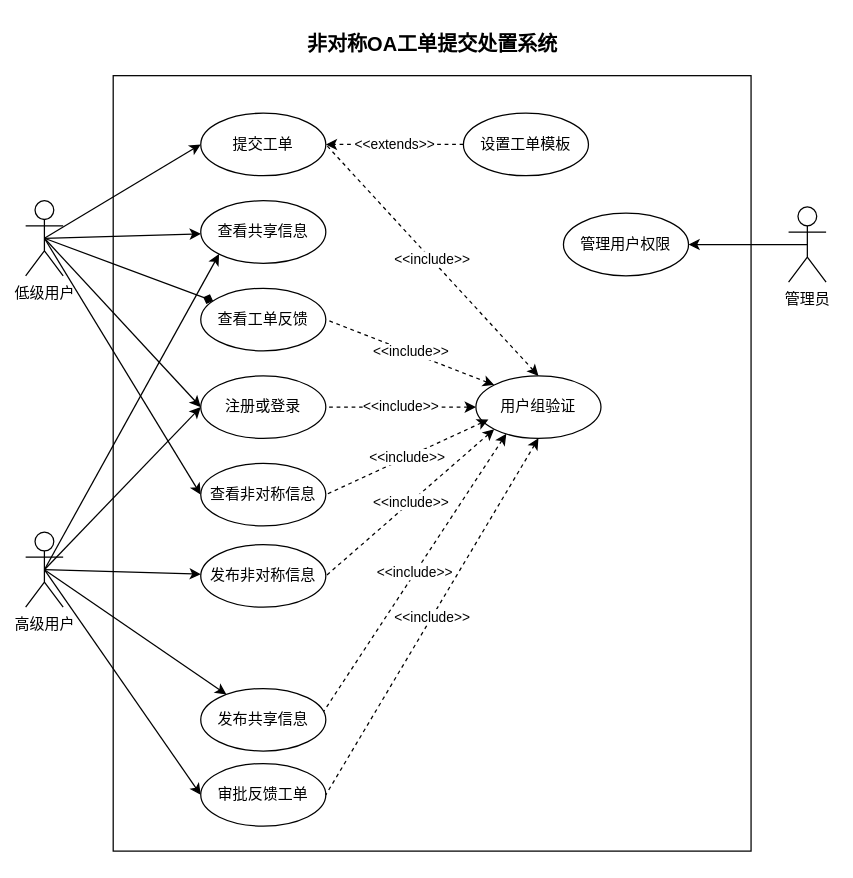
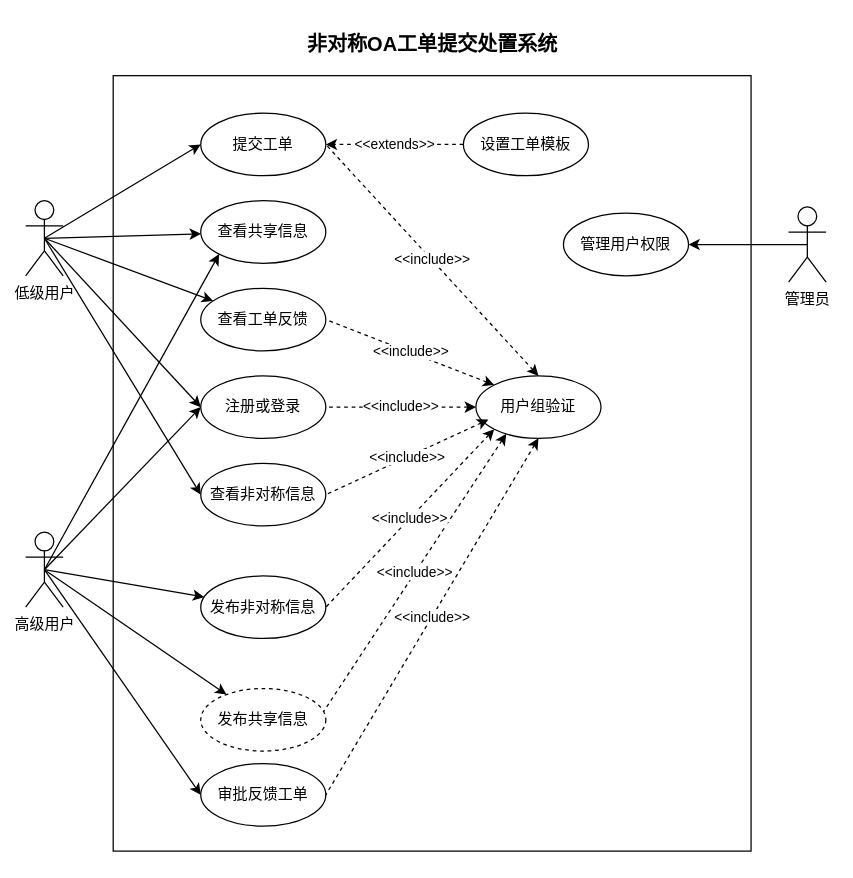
- <mxCell id="6" style="edgeStyle=none;html=1;exitX=0.5;exitY=0.5;exitDx=0;exitDy=0;exitPerimeter=0;endArrow=diamond;" edge="1" parent="1" source="9" target="25"><mxGeometry relative="1" as="geometry" /></mxCell>
+ <mxCell id="6" style="edgeStyle=none;html=1;exitX=0.5;exitY=0.5;exitDx=0;exitDy=0;exitPerimeter=0;" edge="1" parent="1" source="9" target="25"><mxGeometry relative="1" as="geometry" /></mxCell>
- <mxCell id="32" value="发布非对称信息" style="ellipse;whiteSpace=wrap;html=1;" vertex="1" parent="1"><mxGeometry x="160" y="435" width="100" height="50" as="geometry" /></mxCell>
+ <mxCell id="32" value="发布非对称信息" style="ellipse;whiteSpace=wrap;html=1;" vertex="1" parent="1"><mxGeometry x="160" y="460" width="100" height="50" as="geometry" /></mxCell>
- <mxCell id="29" value="发布共享信息" style="ellipse;whiteSpace=wrap;html=1;" vertex="1" parent="1"><mxGeometry x="160" y="550" width="100" height="50" as="geometry" /></mxCell>
+ <mxCell id="29" value="发布共享信息" style="ellipse;whiteSpace=wrap;html=1;dashed=1;" vertex="1" parent="1"><mxGeometry x="160" y="550" width="100" height="50" as="geometry" /></mxCell>
